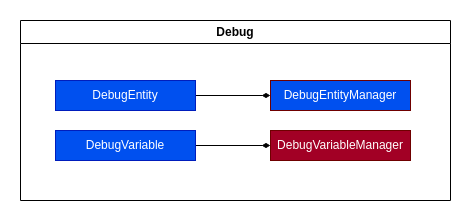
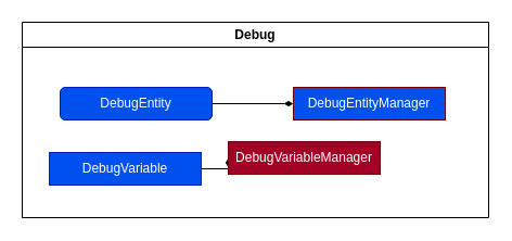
- <mxCell id="4" value="DebugEntity" style="rounded=0;whiteSpace=wrap;html=1;fillColor=#0050ef;fontColor=#ffffff;strokeColor=#001DBC;" parent="2" vertex="1"><mxGeometry x="35" y="60" width="140" height="30" as="geometry" /></mxCell>
+ <mxCell id="4" value="DebugEntity" style="whiteSpace=wrap;html=1;fillColor=#0050ef;fontColor=#ffffff;strokeColor=#001DBC;rounded=1;" parent="2" vertex="1"><mxGeometry x="35" y="60" width="140" height="30" as="geometry" /></mxCell>
- <mxCell id="7" value="DebugVariable" style="rounded=0;whiteSpace=wrap;html=1;fillColor=#0050ef;fontColor=#ffffff;strokeColor=#001DBC;" parent="2" vertex="1"><mxGeometry x="35" y="110" width="140" height="30" as="geometry" /></mxCell>
+ <mxCell id="7" value="DebugVariable" style="rounded=0;whiteSpace=wrap;html=1;fillColor=#0050ef;fontColor=#ffffff;strokeColor=#001DBC;" parent="2" vertex="1"><mxGeometry x="25" y="120" width="140" height="30" as="geometry" /></mxCell>
- <mxCell id="8" value="DebugVariableManager" style="rounded=0;whiteSpace=wrap;html=1;fillColor=#a20025;fontColor=#ffffff;strokeColor=#6F0000;" parent="2" vertex="1"><mxGeometry x="250" y="110" width="140" height="30" as="geometry" /></mxCell>
+ <mxCell id="8" value="DebugVariableManager" style="rounded=0;whiteSpace=wrap;html=1;fillColor=#a20025;fontColor=#ffffff;strokeColor=#6F0000;" parent="2" vertex="1"><mxGeometry x="190" y="110" width="140" height="30" as="geometry" /></mxCell>
